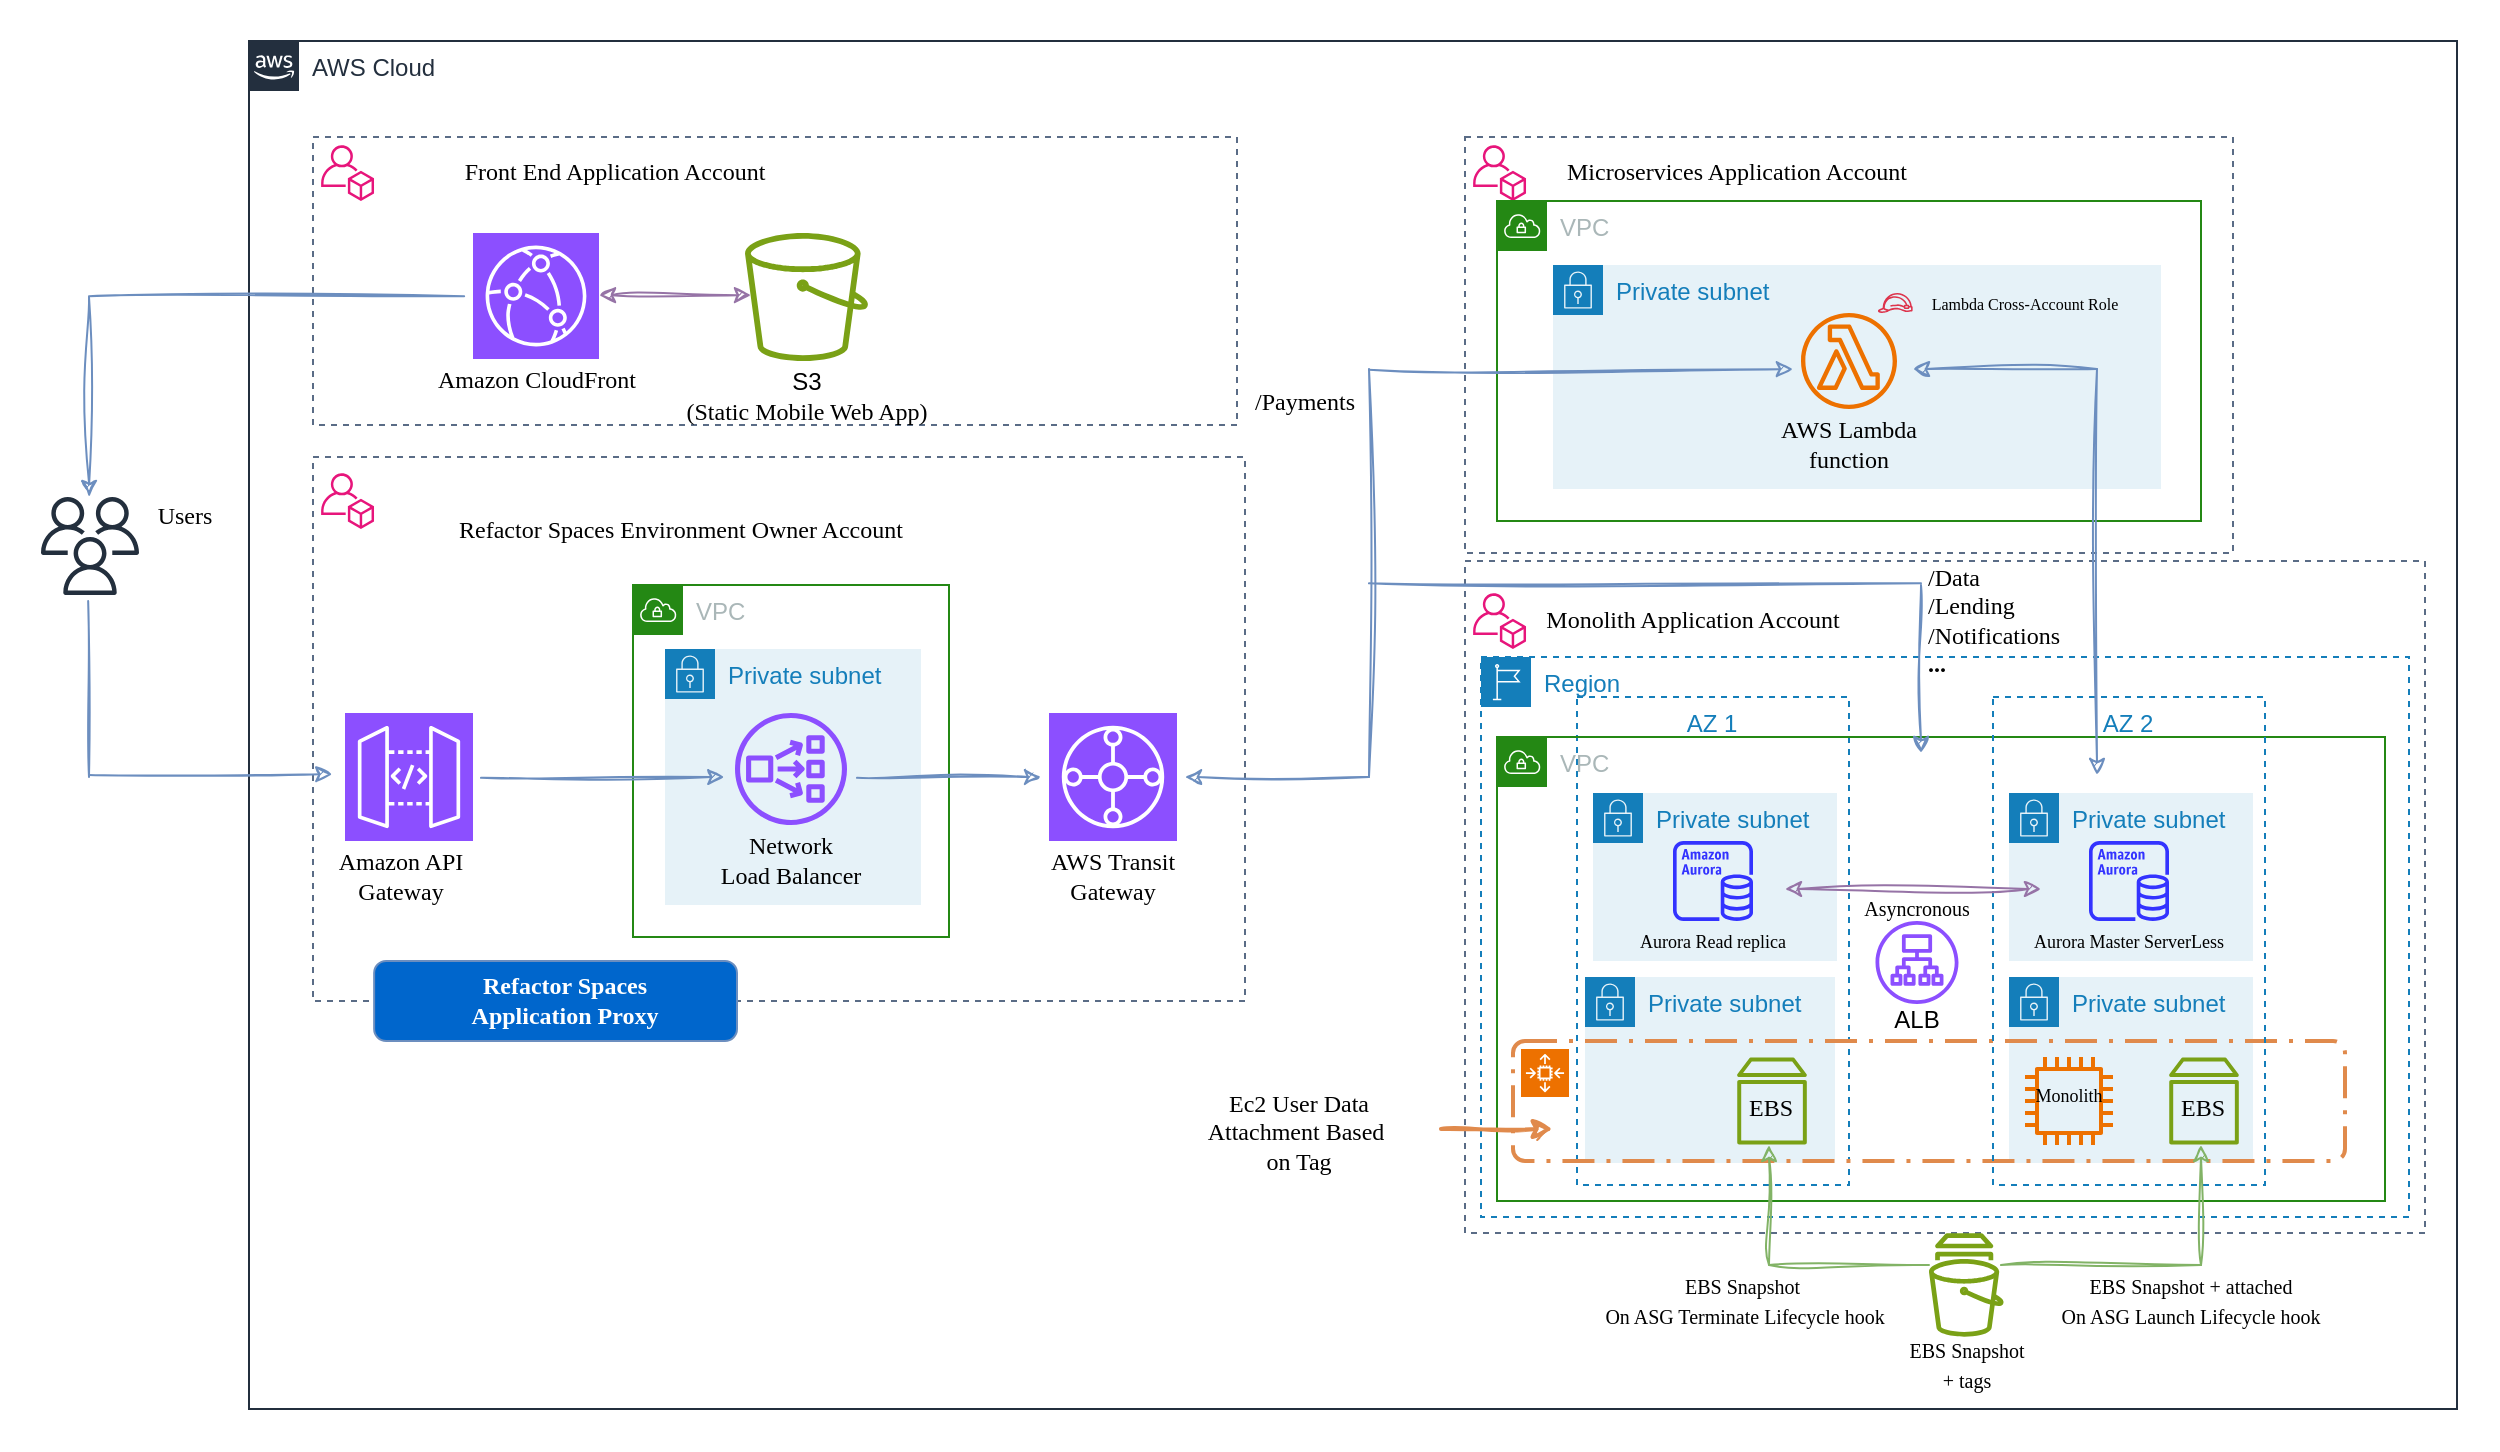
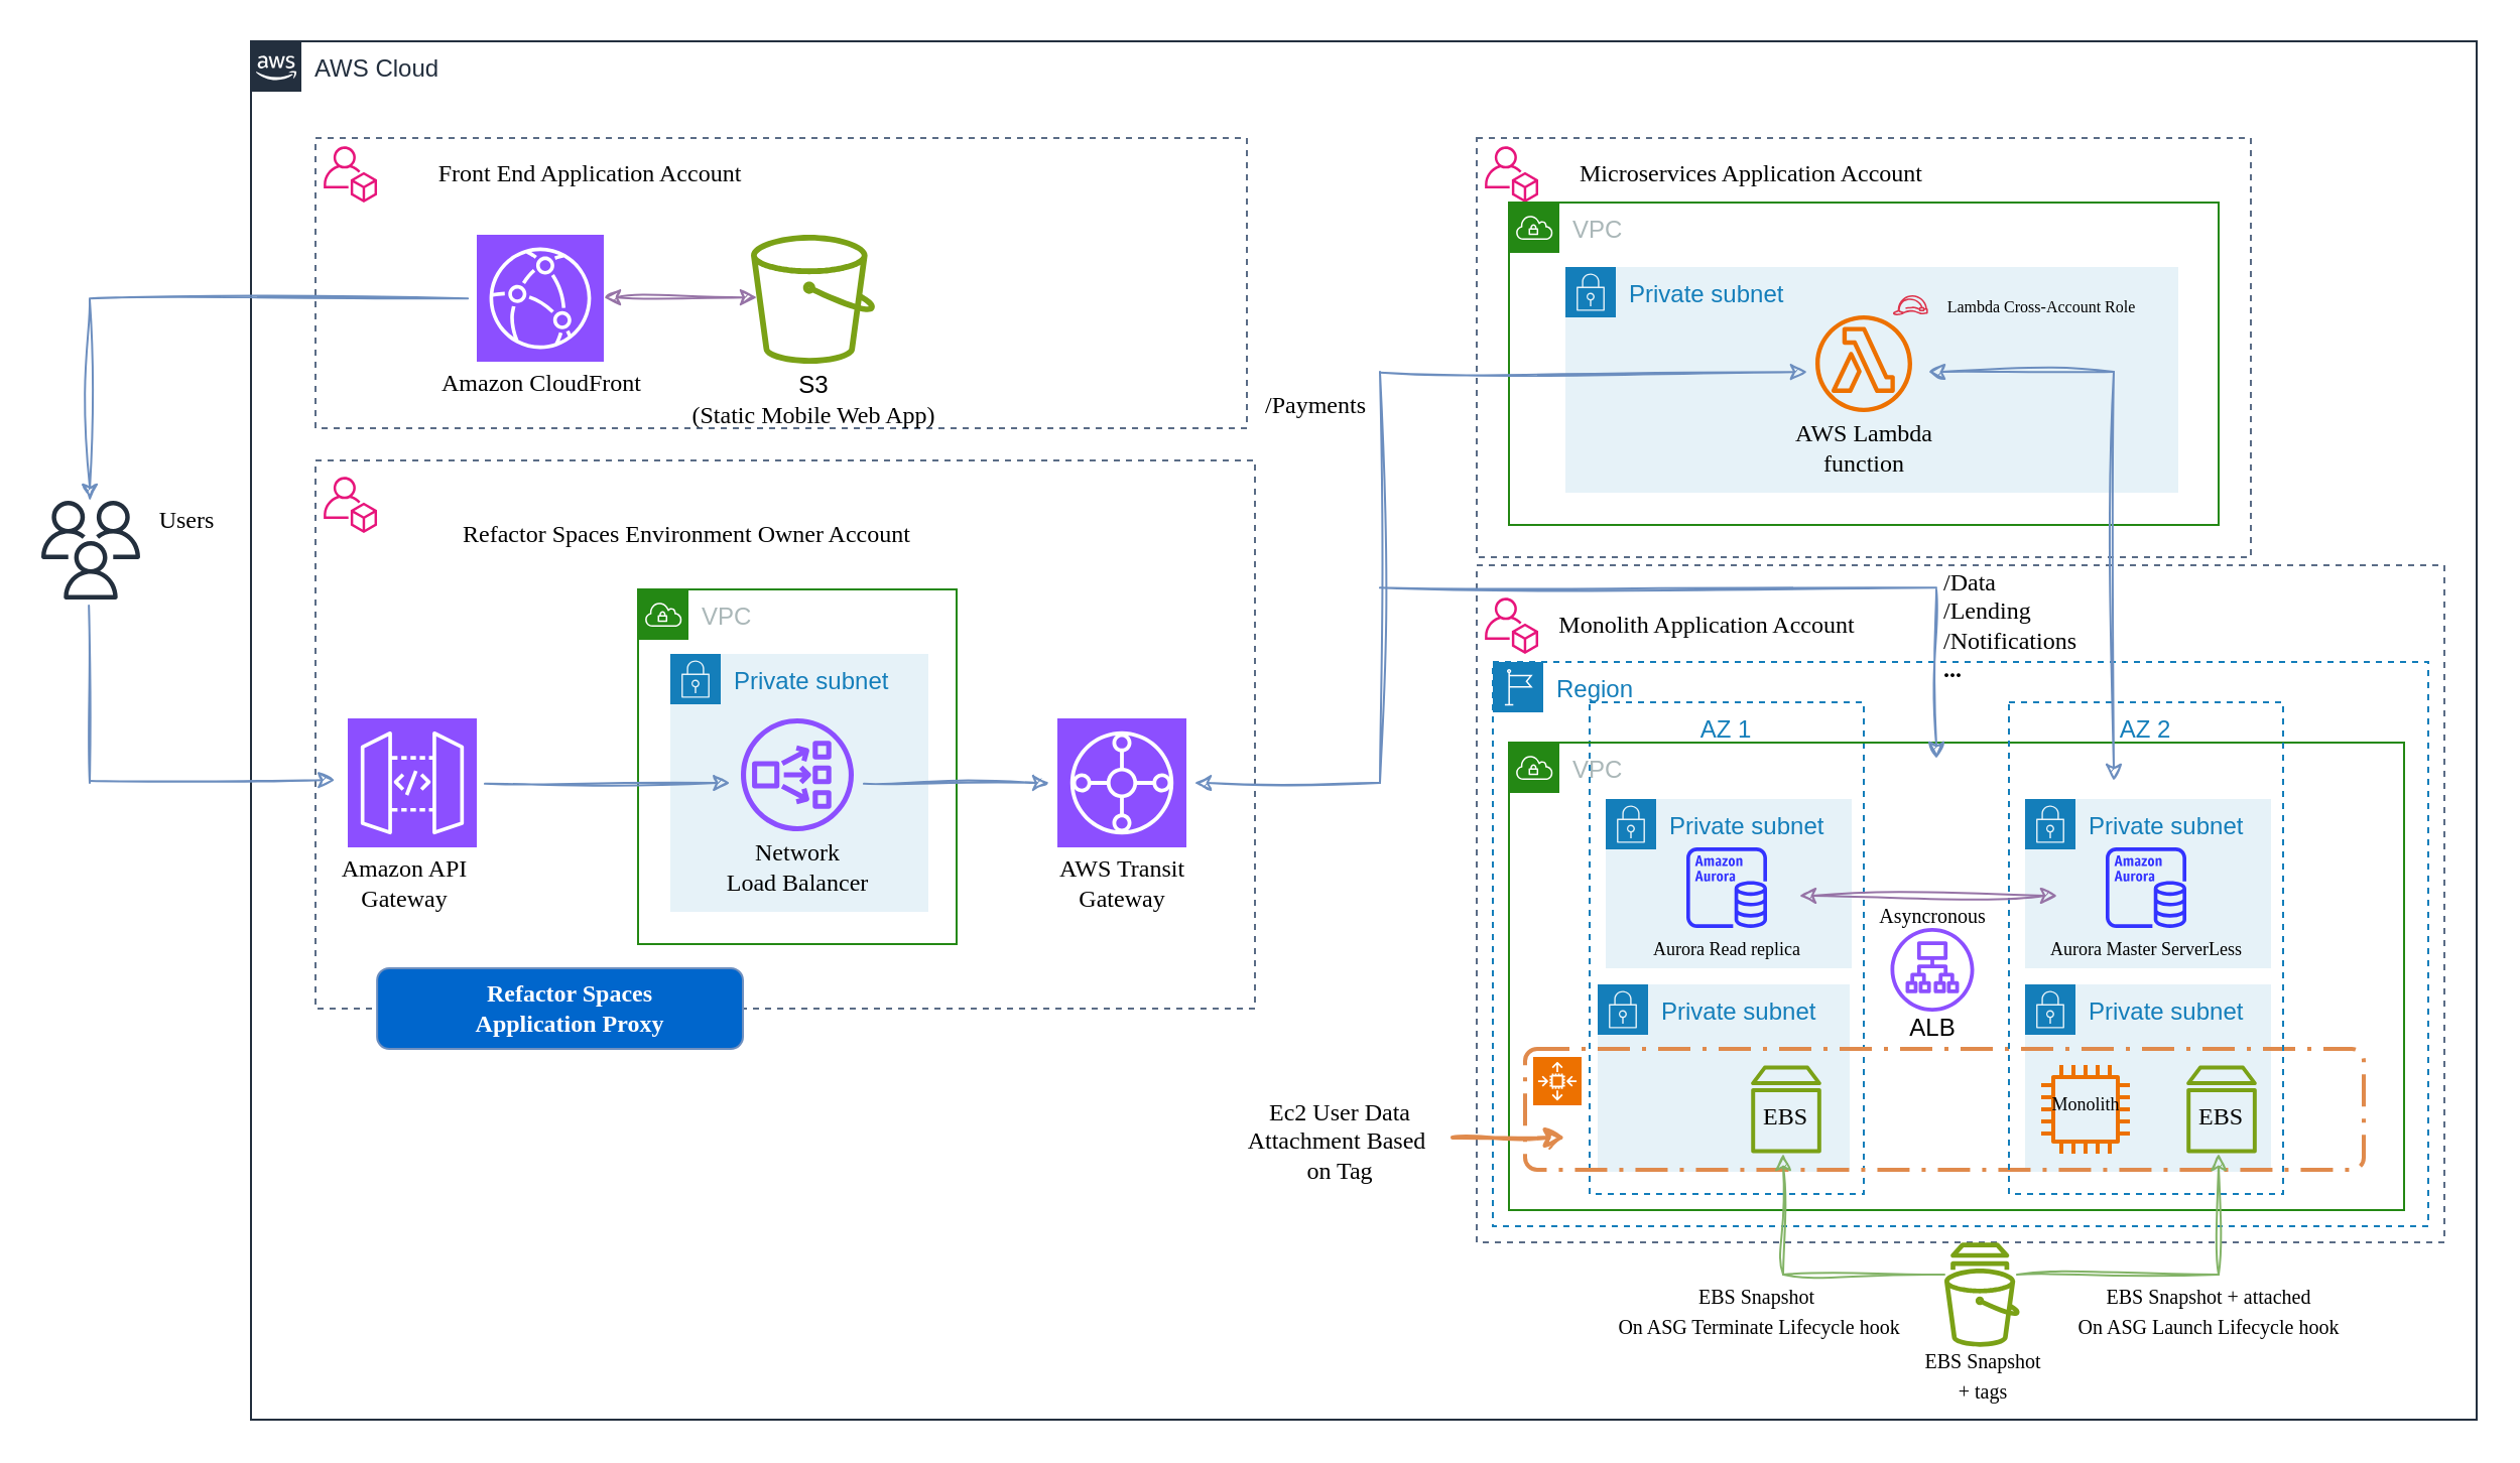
- <mxCell id="30" value="&lt;font data-font-src=&quot;https://fonts.googleapis.com/css?family=Architects+Daughter&quot; face=&quot;Architects Daughter&quot;&gt;Front End Application Account&lt;/font&gt;" style="text;html=1;align=center;verticalAlign=middle;resizable=0;points=[];autosize=1;strokeColor=none;fillColor=none;" parent="14" vertex="1"><mxGeometry x="87" y="52" width="192" height="28" as="geometry" /></mxCell>
+ <mxCell id="30" value="&lt;font data-font-src=&quot;https://fonts.googleapis.com/css?family=Architects+Daughter&quot; face=&quot;Architects Daughter&quot;&gt;Front End Application Account&lt;/font&gt;" style="text;html=1;align=center;verticalAlign=middle;resizable=0;points=[];autosize=1;strokeColor=none;fillColor=none;" parent="14" vertex="1"><mxGeometry x="72" y="52" width="192" height="28" as="geometry" /></mxCell>
- <mxCell id="78" value="&lt;font data-font-src=&quot;https://fonts.googleapis.com/css?family=Architects+Daughter&quot; face=&quot;Architects Daughter&quot;&gt;Ec2 User Data&lt;br&gt;Attachment Based&amp;nbsp;&lt;br&gt;on Tag&lt;/font&gt;" style="text;html=1;align=center;verticalAlign=middle;resizable=0;points=[];autosize=1;strokeColor=none;fillColor=none;" parent="14" vertex="1"><mxGeometry x="461" y="516" width="128" height="60" as="geometry" /></mxCell>
+ <mxCell id="78" value="&lt;font data-font-src=&quot;https://fonts.googleapis.com/css?family=Architects+Daughter&quot; face=&quot;Architects Daughter&quot;&gt;Ec2 User Data&lt;br&gt;Attachment Based&amp;nbsp;&lt;br&gt;on Tag&lt;/font&gt;" style="text;html=1;align=center;verticalAlign=middle;resizable=0;points=[];autosize=1;strokeColor=none;fillColor=none;" parent="14" vertex="1"><mxGeometry x="476" y="516" width="128" height="60" as="geometry" /></mxCell>
